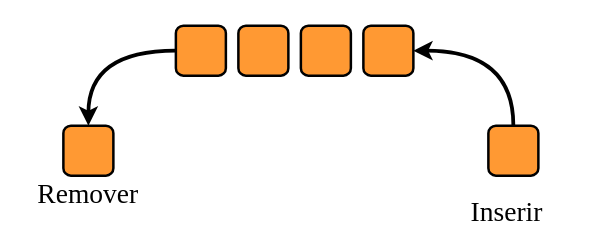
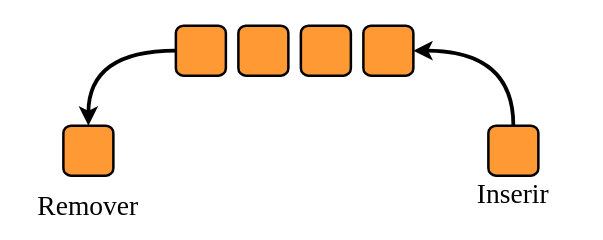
- <mxCell id="10" value="Remover" style="text;html=1;strokeColor=none;fillColor=none;align=center;verticalAlign=middle;whiteSpace=wrap;rounded=0;fontFamily=Patrick Hand;fontSource=https%3A%2F%2Ffonts.googleapis.com%2Fcss%3Ffamily%3DPatrick%2BHand;fontSize=22;" vertex="1" parent="1"><mxGeometry x="20" y="140" width="100" height="30" as="geometry" /></mxCell>
+ <mxCell id="10" value="Remover" style="text;html=1;strokeColor=none;fillColor=none;align=center;verticalAlign=middle;whiteSpace=wrap;rounded=0;fontFamily=Patrick Hand;fontSource=https%3A%2F%2Ffonts.googleapis.com%2Fcss%3Ffamily%3DPatrick%2BHand;fontSize=22;" vertex="1" parent="1"><mxGeometry x="20" y="150" width="100" height="30" as="geometry" /></mxCell>
- <mxCell id="5" value="Inserir" style="text;html=1;strokeColor=none;fillColor=none;align=center;verticalAlign=middle;whiteSpace=wrap;rounded=0;fontFamily=Patrick Hand;fontSource=https%3A%2F%2Ffonts.googleapis.com%2Fcss%3Ffamily%3DPatrick%2BHand;fontSize=22;" parent="1" vertex="1"><mxGeometry x="355" y="155" width="100" height="30" as="geometry" /></mxCell>
+ <mxCell id="5" value="Inserir" style="text;html=1;strokeColor=none;fillColor=none;align=center;verticalAlign=middle;whiteSpace=wrap;rounded=0;fontFamily=Patrick Hand;fontSource=https%3A%2F%2Ffonts.googleapis.com%2Fcss%3Ffamily%3DPatrick%2BHand;fontSize=22;" parent="1" vertex="1"><mxGeometry x="360" y="140" width="100" height="30" as="geometry" /></mxCell>
